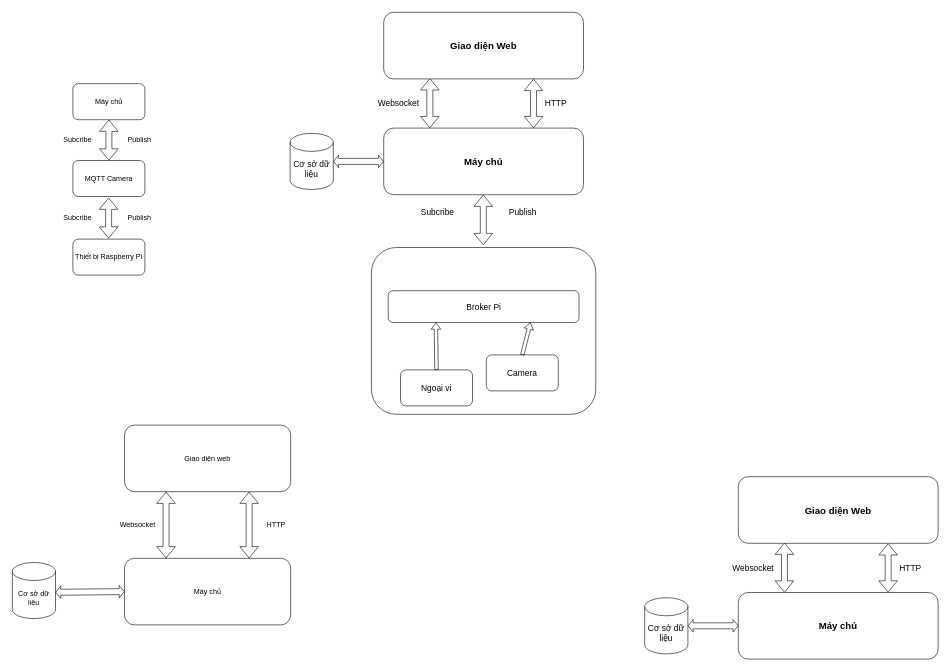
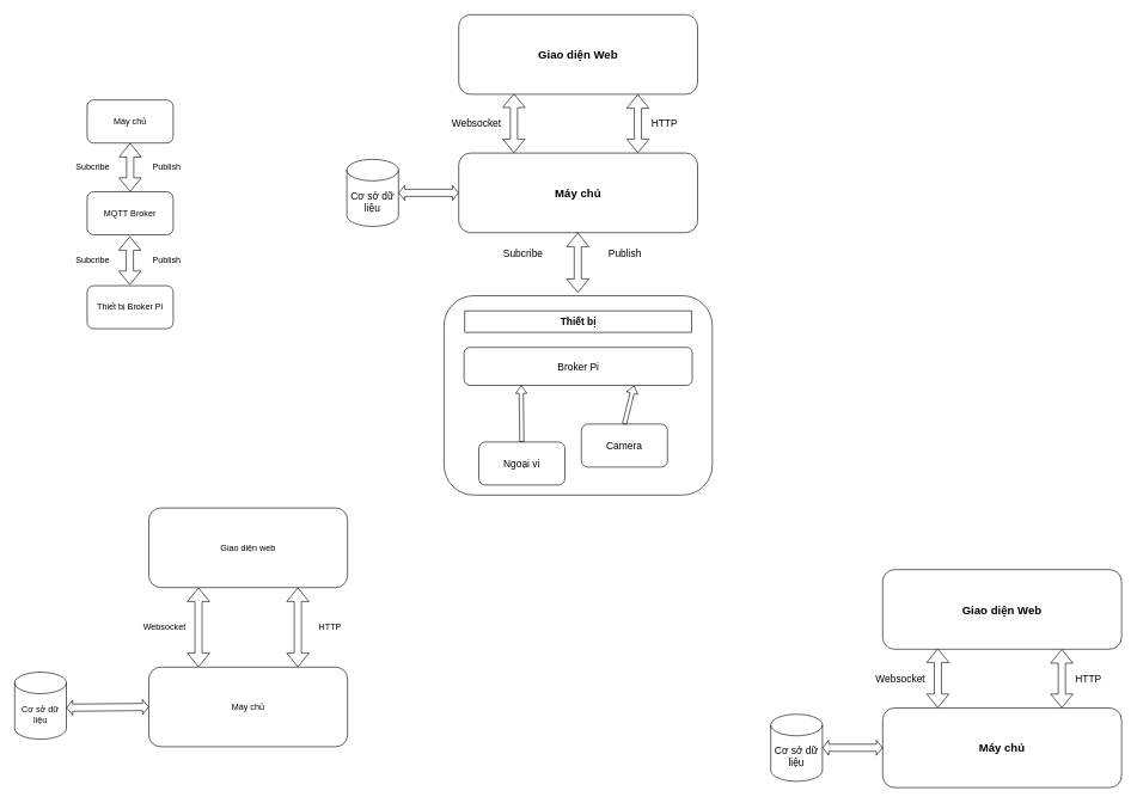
- <mxCell id="3" value="MQTT Camera" style="rounded=1;whiteSpace=wrap;html=1;fillColor=default;" parent="1" vertex="1"><mxGeometry x="121" y="267" width="120" height="60" as="geometry" /></mxCell>
+ <mxCell id="3" value="MQTT Broker" style="rounded=1;whiteSpace=wrap;html=1;fillColor=default;" parent="1" vertex="1"><mxGeometry x="121" y="267" width="120" height="60" as="geometry" /></mxCell>
- <mxCell id="4" value="Thiết bị Raspberry Pi" style="rounded=1;whiteSpace=wrap;html=1;fillColor=default;" parent="1" vertex="1"><mxGeometry x="121" y="398" width="120" height="60" as="geometry" /></mxCell>
+ <mxCell id="4" value="Thiết bị Broker Pi" style="rounded=1;whiteSpace=wrap;html=1;fillColor=default;" parent="1" vertex="1"><mxGeometry x="121" y="398" width="120" height="60" as="geometry" /></mxCell>
+ <mxCell id="28" value="&lt;b&gt;&lt;font style=&quot;font-size: 14px;&quot;&gt;Thiết bị&lt;/font&gt;&lt;/b&gt;" style="rounded=0;whiteSpace=wrap;html=1;" parent="1" vertex="1"><mxGeometry x="647.5" y="433" width="316" height="30" as="geometry" /></mxCell>
